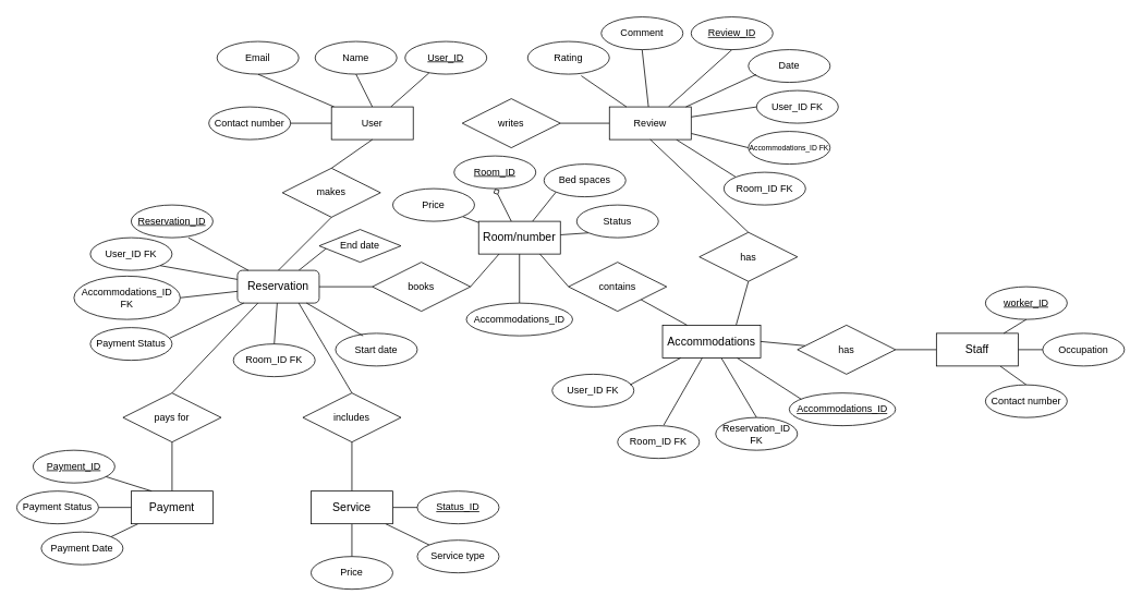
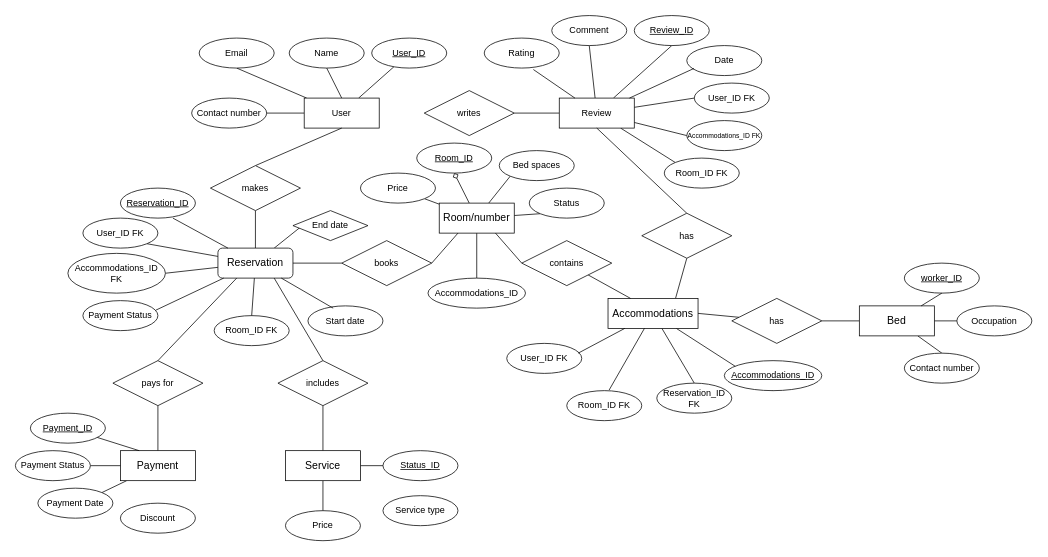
- <mxCell id="37" value="makes" style="shape=rhombus;perimeter=rhombusPerimeter;whiteSpace=wrap;html=1;align=center;" vertex="1" parent="1"><mxGeometry x="345" y="205" width="120" height="60" as="geometry" /></mxCell>
+ <mxCell id="37" value="makes" style="shape=rhombus;perimeter=rhombusPerimeter;whiteSpace=wrap;html=1;align=center;" vertex="1" parent="1"><mxGeometry x="280" y="220" width="120" height="60" as="geometry" /></mxCell>
- <mxCell id="63" value="&lt;span style=&quot;font-size: 14px;&quot;&gt;Staff&lt;/span&gt;" style="whiteSpace=wrap;html=1;align=center;" vertex="1" parent="1"><mxGeometry x="1145" y="407" width="100" height="40" as="geometry" /></mxCell>
+ <mxCell id="63" value="&lt;span style=&quot;font-size: 14px;&quot;&gt;Bed&lt;/span&gt;" style="whiteSpace=wrap;html=1;align=center;" vertex="1" parent="1"><mxGeometry x="1145" y="407" width="100" height="40" as="geometry" /></mxCell>
- <mxCell id="77" style="rounded=0;orthogonalLoop=1;jettySize=auto;html=1;entryX=0;entryY=0;entryDx=0;entryDy=0;endArrow=none;endFill=0;" edge="1" parent="1" source="79" target="86"><mxGeometry relative="1" as="geometry" /></mxCell>
+ <mxCell id="83" value="&lt;span style=&quot;text-align: left;&quot;&gt;Discount&lt;/span&gt;" style="ellipse;whiteSpace=wrap;html=1;align=center;" vertex="1" parent="1"><mxGeometry x="160" y="670" width="100" height="40" as="geometry" /></mxCell>
